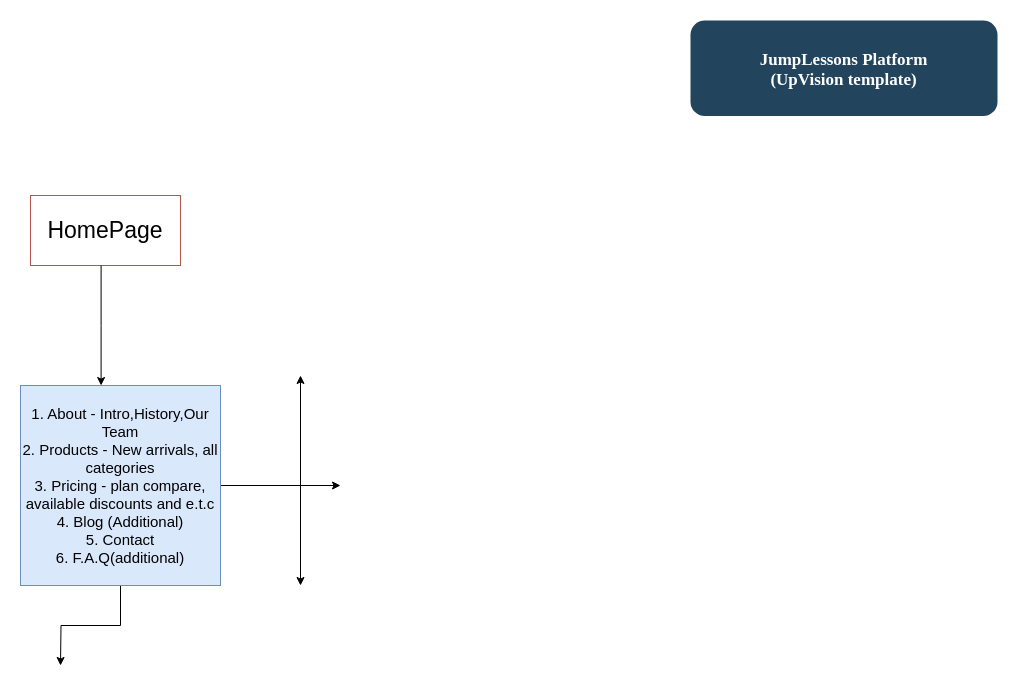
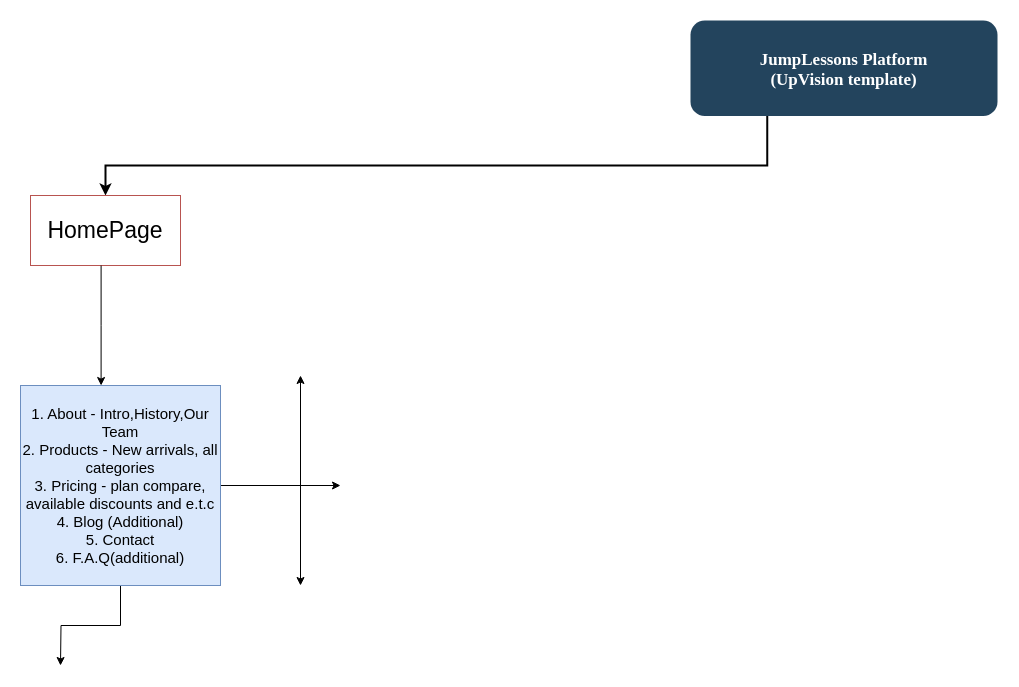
+ <mxCell id="3" value="" style="edgeStyle=elbowEdgeStyle;elbow=vertical;strokeWidth=2;rounded=0;exitX=0.25;exitY=1;exitDx=0;exitDy=0;" parent="1" source="2" target="4" edge="1"><mxGeometry x="347" y="225.5" width="100" height="100" as="geometry"><mxPoint x="833" y="260.5" as="sourcePoint" /><mxPoint x="500" y="335" as="targetPoint" /><Array as="points"><mxPoint x="420" y="165" /></Array></mxGeometry></mxCell>
